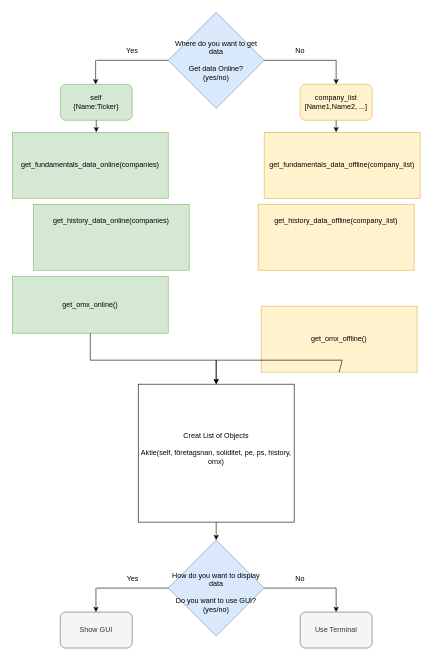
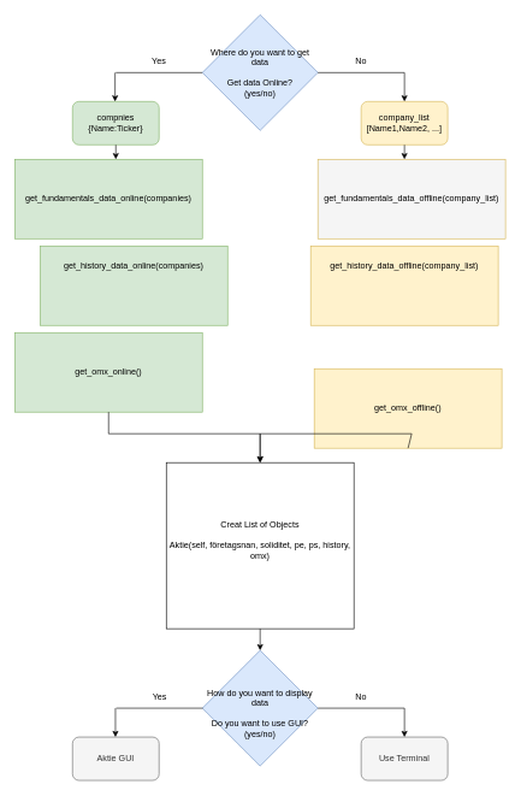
- <mxCell id="15" value="&lt;div&gt;self &lt;br&gt;&lt;/div&gt;&lt;div&gt;{Name:Ticker}&lt;br&gt;&lt;/div&gt;" style="rounded=1;whiteSpace=wrap;html=1;fillColor=#d5e8d4;strokeColor=#82b366;" vertex="1" parent="1"><mxGeometry x="100" y="140" width="120" height="60" as="geometry" /></mxCell>
+ <mxCell id="15" value="&lt;div&gt;compnies &lt;br&gt;&lt;/div&gt;&lt;div&gt;{Name:Ticker}&lt;br&gt;&lt;/div&gt;" style="rounded=1;whiteSpace=wrap;html=1;fillColor=#d5e8d4;strokeColor=#82b366;" vertex="1" parent="1"><mxGeometry x="100" y="140" width="120" height="60" as="geometry" /></mxCell>
- <mxCell id="7" value="&lt;div&gt;get_fundamentals_data_offline(company_list)&lt;/div&gt;" style="rounded=0;whiteSpace=wrap;html=1;fillColor=#fff2cc;strokeColor=#d6b656;" vertex="1" parent="1"><mxGeometry x="440" y="220" width="260" height="110" as="geometry" /></mxCell>
+ <mxCell id="7" value="&lt;div&gt;get_fundamentals_data_offline(company_list)&lt;/div&gt;" style="rounded=0;whiteSpace=wrap;html=1;fillColor=#f5f5f5;strokeColor=#d6b656;" vertex="1" parent="1"><mxGeometry x="440" y="220" width="260" height="110" as="geometry" /></mxCell>
- <mxCell id="13" value="&lt;div&gt;get_omx_online()&lt;/div&gt;" style="rounded=0;whiteSpace=wrap;html=1;fillColor=#d5e8d4;strokeColor=#82b366;" vertex="1" parent="1"><mxGeometry x="20" y="460" width="260" height="95" as="geometry" /></mxCell>
+ <mxCell id="13" value="&lt;div&gt;get_omx_online()&lt;/div&gt;" style="rounded=0;whiteSpace=wrap;html=1;fillColor=#d5e8d4;strokeColor=#82b366;" vertex="1" parent="1"><mxGeometry x="20" y="460" width="260" height="110" as="geometry" /></mxCell>
- <mxCell id="30" value="Show GUI" style="rounded=1;whiteSpace=wrap;html=1;fillColor=#f5f5f5;fontColor=#333333;strokeColor=#666666;" vertex="1" parent="1"><mxGeometry x="100" y="1020" width="120" height="60" as="geometry" /></mxCell>
+ <mxCell id="30" value="Aktie GUI" style="rounded=1;whiteSpace=wrap;html=1;fillColor=#f5f5f5;fontColor=#333333;strokeColor=#666666;" vertex="1" parent="1"><mxGeometry x="100" y="1020" width="120" height="60" as="geometry" /></mxCell>
